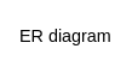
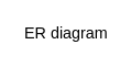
- <mxCell id="2" value="&lt;font style=&quot;font-size: 24px&quot;&gt;ER diagram&lt;/font&gt;" style="text;html=1;strokeColor=none;fillColor=none;align=center;verticalAlign=middle;whiteSpace=wrap;rounded=0;" vertex="1" parent="1"><mxGeometry x="20" y="20" width="140" height="60" as="geometry" /></mxCell>
+ <mxCell id="2" value="&lt;font style=&quot;font-size: 24px&quot;&gt;ER diagram&lt;/font&gt;" style="text;html=1;strokeColor=none;fillColor=none;align=center;verticalAlign=middle;whiteSpace=wrap;rounded=0;" vertex="1" parent="1"><mxGeometry x="30" y="20" width="140" height="60" as="geometry" /></mxCell>
